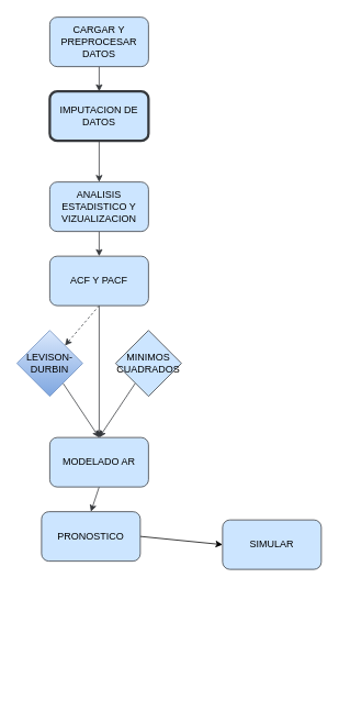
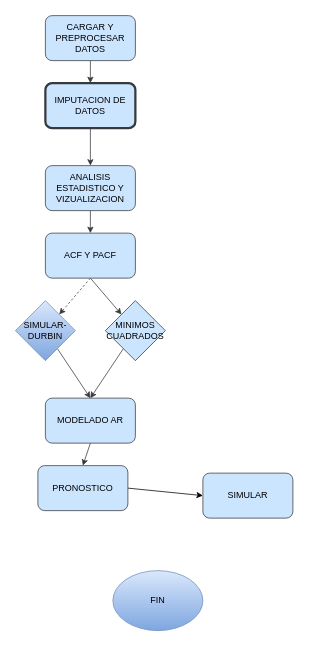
- <mxCell id="12" value="LEVISON-DURBIN" style="rhombus;whiteSpace=wrap;html=1;fillColor=#dae8fc;gradientColor=#7ea6e0;strokeColor=#6c8ebf;" parent="1" vertex="1"><mxGeometry x="20" y="400" width="80" height="80" as="geometry" /></mxCell>
+ <mxCell id="12" value="SIMULAR-DURBIN" style="rhombus;whiteSpace=wrap;html=1;fillColor=#dae8fc;gradientColor=#7ea6e0;strokeColor=#6c8ebf;" parent="1" vertex="1"><mxGeometry x="20" y="400" width="80" height="80" as="geometry" /></mxCell>
- <mxCell id="9" style="edgeStyle=none;html=1;exitX=0.5;exitY=1;exitDx=0;exitDy=0;fillColor=#cce5ff;strokeColor=#36393d;fontStyle=0;" parent="1" source="10" target="16" edge="1"><mxGeometry relative="1" as="geometry" /></mxCell>
+ <mxCell id="9" style="edgeStyle=none;html=1;exitX=0.5;exitY=1;exitDx=0;exitDy=0;fillColor=#cce5ff;strokeColor=#36393d;fontStyle=0" parent="1" source="10" target="14" edge="1"><mxGeometry relative="1" as="geometry" /></mxCell>
+ <mxCell id="19" value="FIN" style="ellipse;whiteSpace=wrap;html=1;fillColor=#dae8fc;gradientColor=#7ea6e0;strokeColor=#6c8ebf;" parent="1" vertex="1"><mxGeometry x="150" y="760" width="120" height="80" as="geometry" /></mxCell>
